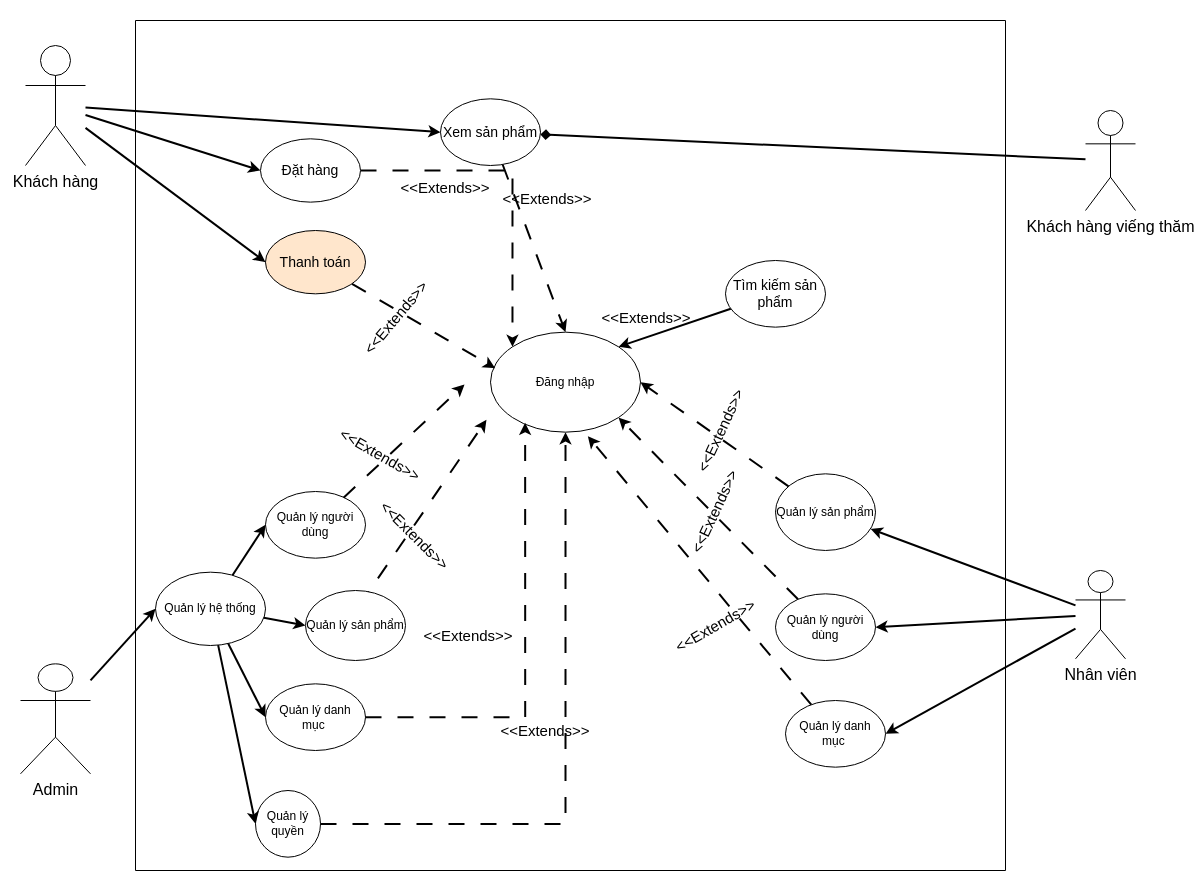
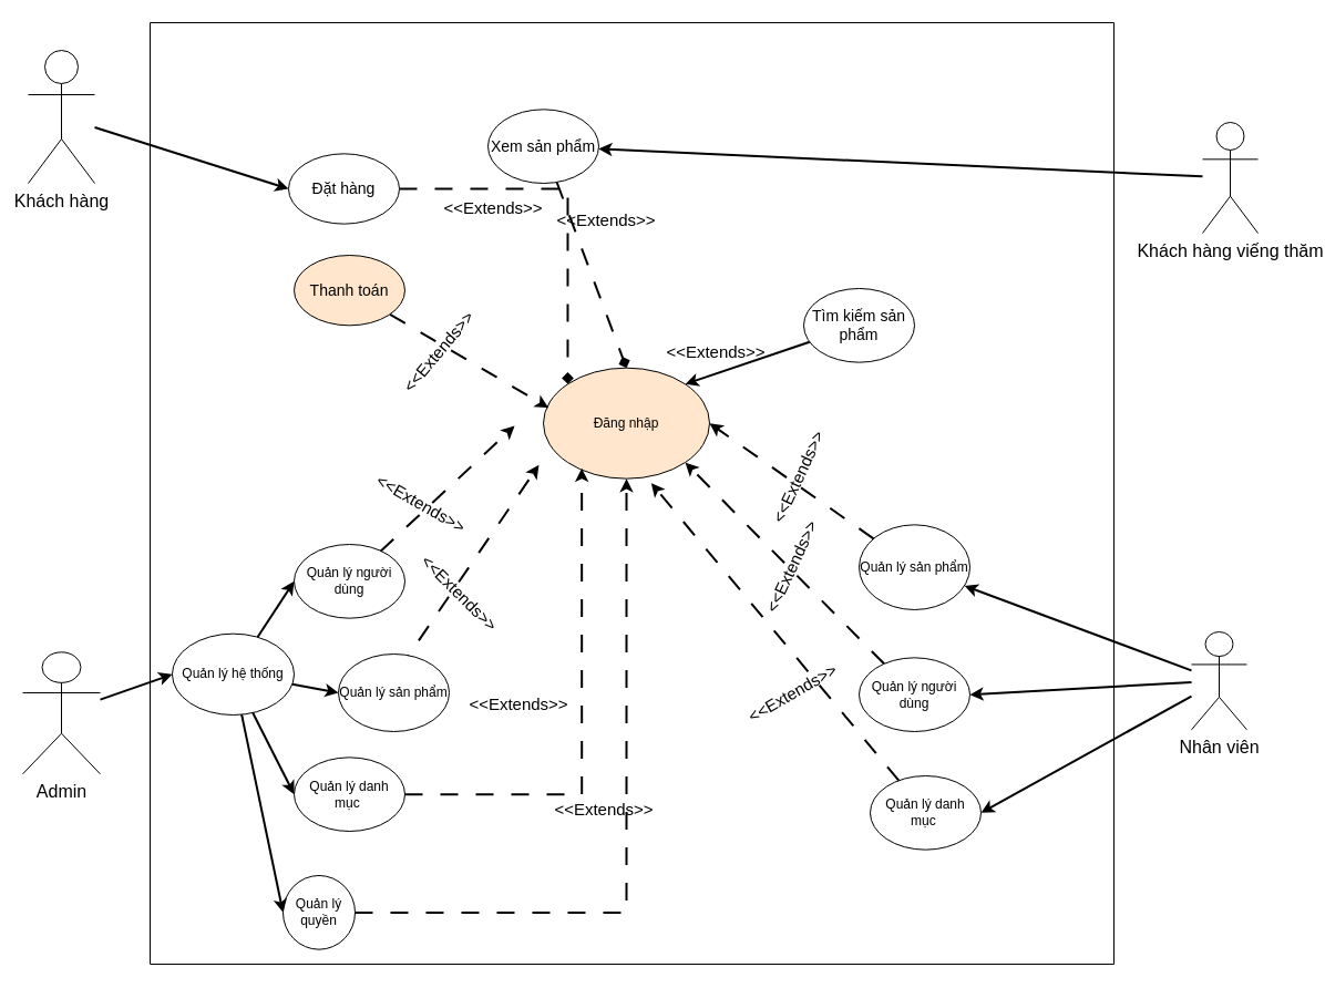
- <mxCell id="10" style="rounded=0;orthogonalLoop=1;jettySize=auto;html=1;entryX=0;entryY=0.5;entryDx=0;entryDy=0;strokeWidth=2;" edge="1" parent="1" source="11" target="40"><mxGeometry relative="1" as="geometry" /></mxCell>
- <mxCell id="12" style="rounded=0;orthogonalLoop=1;jettySize=auto;html=1;strokeWidth=2;endArrow=diamond;" edge="1" parent="1" source="13" target="40"><mxGeometry relative="1" as="geometry" /></mxCell>
+ <mxCell id="12" style="rounded=0;orthogonalLoop=1;jettySize=auto;html=1;strokeWidth=2;" edge="1" parent="1" source="13" target="40"><mxGeometry relative="1" as="geometry" /></mxCell>
- <mxCell id="9" style="rounded=0;orthogonalLoop=1;jettySize=auto;html=1;entryX=0;entryY=0.5;entryDx=0;entryDy=0;strokeWidth=2;" edge="1" parent="1" source="11" target="41"><mxGeometry relative="1" as="geometry" /></mxCell>
- <mxCell id="39" style="rounded=0;orthogonalLoop=1;jettySize=auto;html=1;entryX=0.5;entryY=0;entryDx=0;entryDy=0;dashed=1;dashPattern=8 8;strokeWidth=2;" edge="1" parent="15" source="40" target="16"><mxGeometry relative="1" as="geometry" /></mxCell>
+ <mxCell id="39" style="rounded=0;orthogonalLoop=1;jettySize=auto;html=1;entryX=0.5;entryY=0;entryDx=0;entryDy=0;dashed=1;dashPattern=8 8;strokeWidth=2;endArrow=diamond;" edge="1" parent="15" source="40" target="16"><mxGeometry relative="1" as="geometry" /></mxCell>
- <mxCell id="35" style="edgeStyle=orthogonalEdgeStyle;rounded=0;orthogonalLoop=1;jettySize=auto;html=1;entryX=0;entryY=0;entryDx=0;entryDy=0;dashed=1;dashPattern=8 8;strokeWidth=2;" edge="1" parent="15" source="36" target="16"><mxGeometry relative="1" as="geometry" /></mxCell>
+ <mxCell id="35" style="edgeStyle=orthogonalEdgeStyle;rounded=0;orthogonalLoop=1;jettySize=auto;html=1;entryX=0;entryY=0;entryDx=0;entryDy=0;dashed=1;dashPattern=8 8;strokeWidth=2;endArrow=diamond;" edge="1" parent="15" source="36" target="16"><mxGeometry relative="1" as="geometry" /></mxCell>
- <mxCell id="16" value="Đăng nhập" style="ellipse;whiteSpace=wrap;html=1;" vertex="1" parent="15"><mxGeometry x="355" y="311.67" width="150" height="100" as="geometry" /></mxCell>
+ <mxCell id="16" value="Đăng nhập" style="ellipse;whiteSpace=wrap;html=1;fillColor=#ffe6cc;" vertex="1" parent="15"><mxGeometry x="355" y="311.67" width="150" height="100" as="geometry" /></mxCell>
- <mxCell id="3" value="&lt;font style=&quot;font-size: 16px;&quot;&gt;Admin&lt;/font&gt;" style="shape=umlActor;verticalLabelPosition=bottom;verticalAlign=top;html=1;outlineConnect=0;" vertex="1" parent="1"><mxGeometry x="20" y="663.34" width="70" height="110" as="geometry" /></mxCell>
+ <mxCell id="3" value="&lt;font style=&quot;font-size: 16px;&quot;&gt;Admin&lt;/font&gt;" style="shape=umlActor;verticalLabelPosition=bottom;verticalAlign=top;html=1;outlineConnect=0;" vertex="1" parent="1"><mxGeometry x="20" y="588.34" width="70" height="110" as="geometry" /></mxCell>
